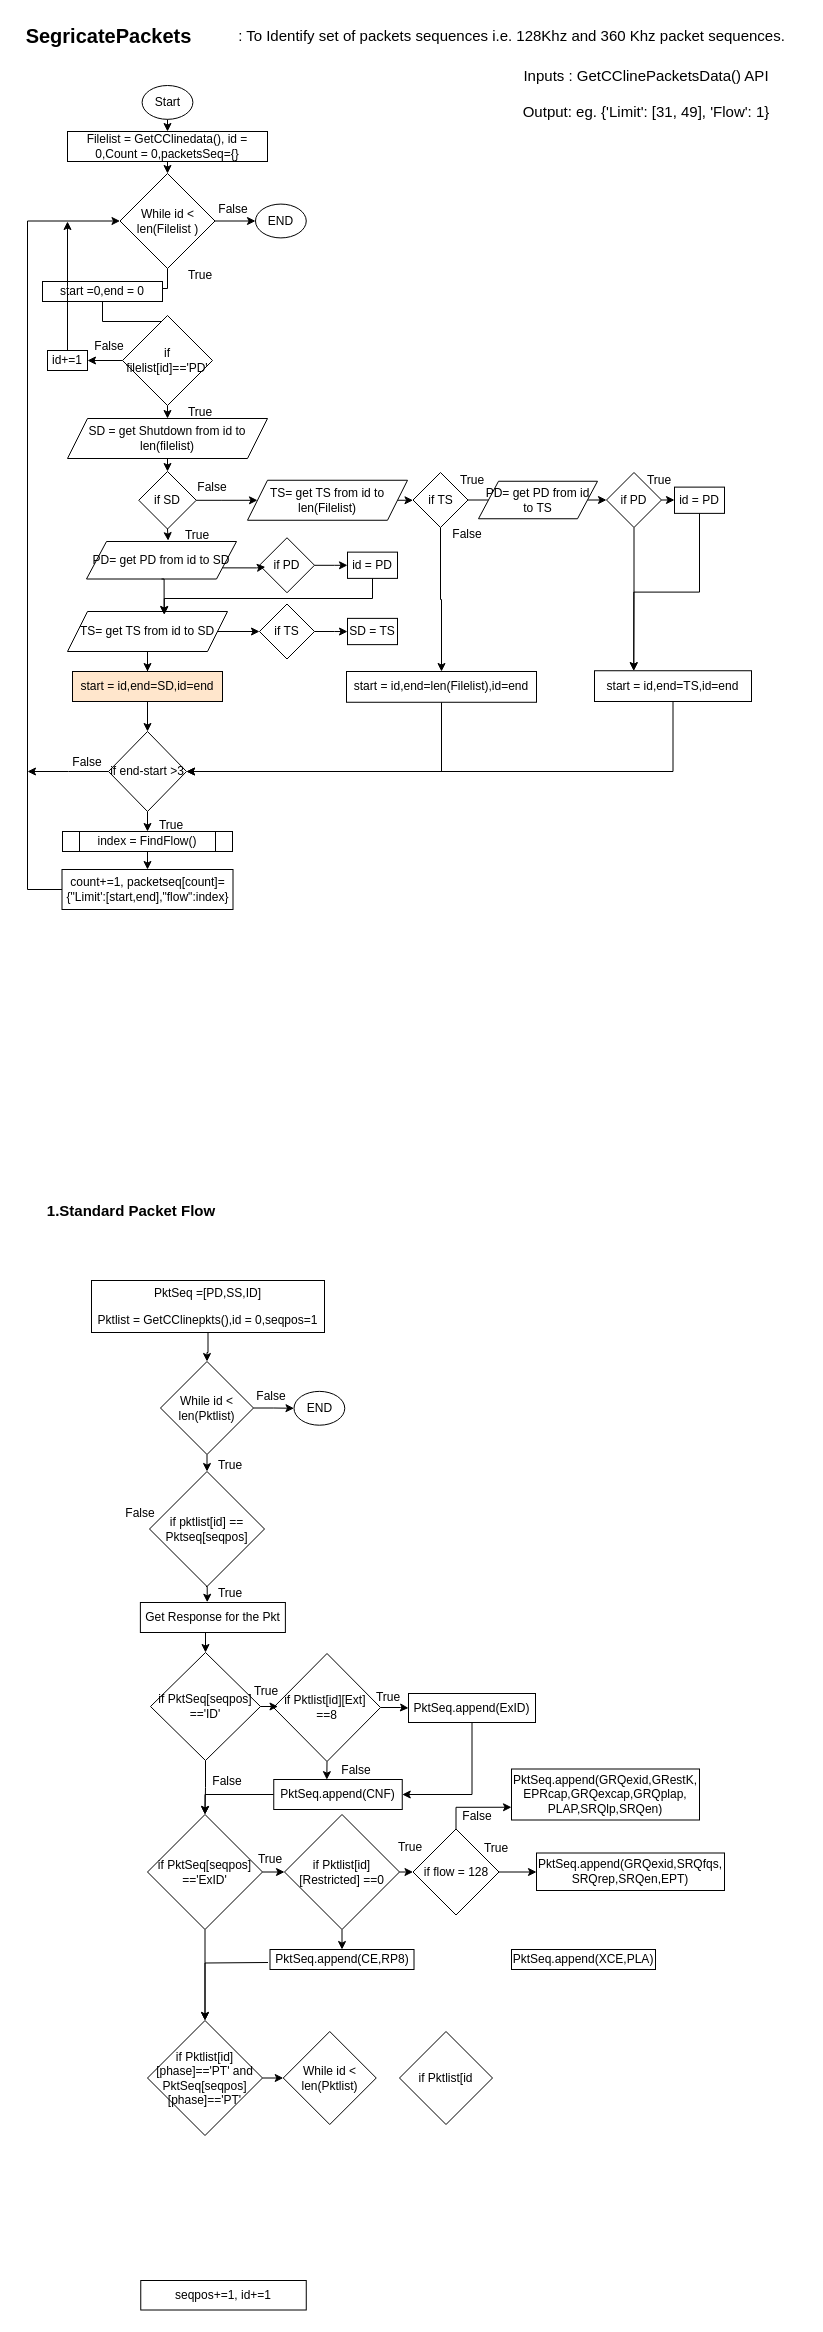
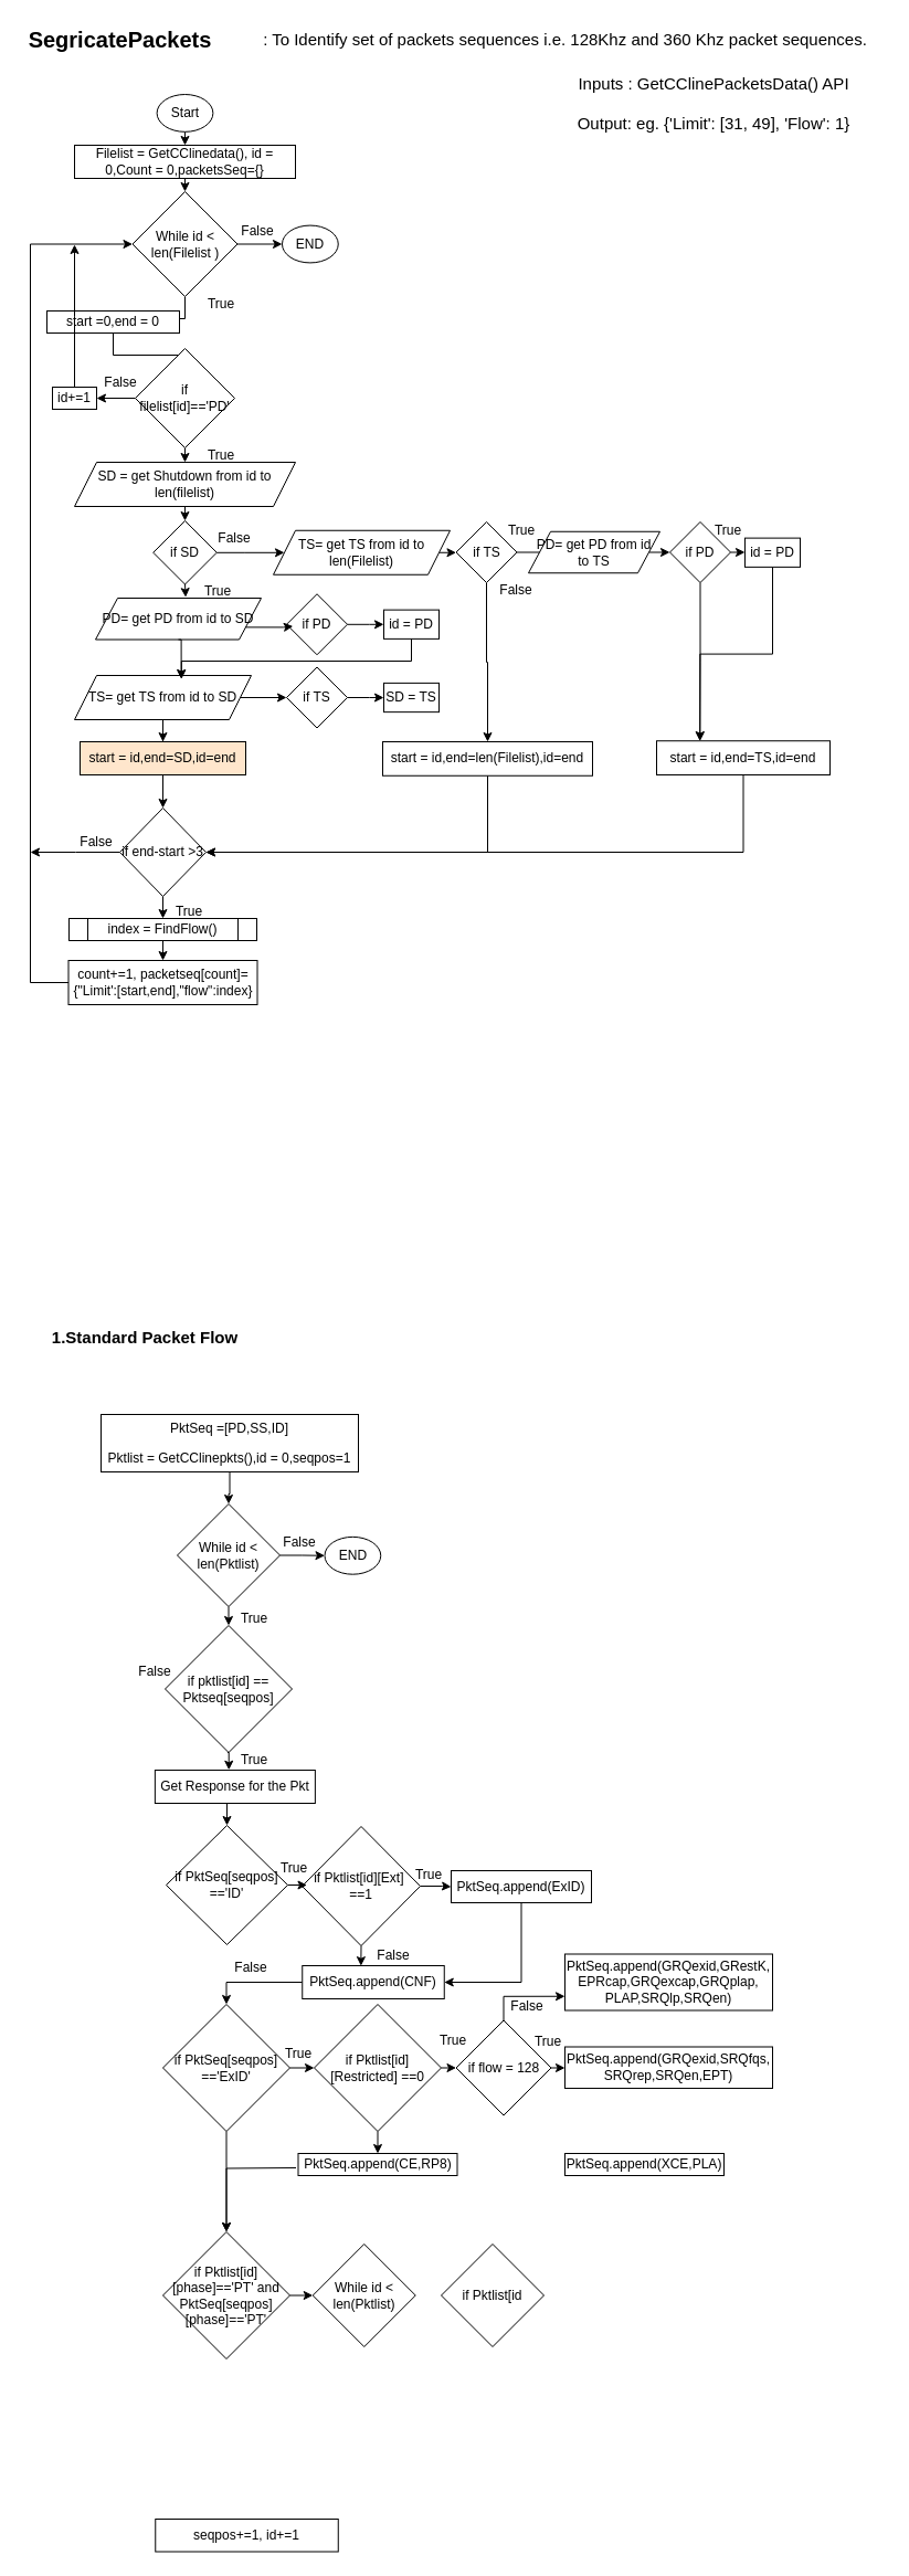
- <mxCell id="13" value="if Pktlist[id][Ext]&amp;nbsp; ==8" style="rhombus;whiteSpace=wrap;html=1;" parent="1" vertex="1"><mxGeometry x="273" y="1653" width="107" height="108" as="geometry" /></mxCell>
+ <mxCell id="13" value="if Pktlist[id][Ext]&amp;nbsp; ==1" style="rhombus;whiteSpace=wrap;html=1;" parent="1" vertex="1"><mxGeometry x="273" y="1653" width="107" height="108" as="geometry" /></mxCell>
- <mxCell id="10" style="edgeStyle=orthogonalEdgeStyle;rounded=0;orthogonalLoop=1;jettySize=auto;html=1;exitX=0.5;exitY=1;exitDx=0;exitDy=0;entryX=0.5;entryY=0;entryDx=0;entryDy=0;" parent="1" source="11" target="18" edge="1"><mxGeometry relative="1" as="geometry" /></mxCell>
- <mxCell id="22" value="PktSeq.append(GRQexid,SRQfqs, SRQrep,SRQen,EPT)" style="rounded=0;whiteSpace=wrap;html=1;" parent="1" vertex="1"><mxGeometry x="536" y="1852.5" width="188" height="37.5" as="geometry" /></mxCell>
+ <mxCell id="22" value="PktSeq.append(GRQexid,SRQfqs, SRQrep,SRQen,EPT)" style="rounded=0;whiteSpace=wrap;html=1;" parent="1" vertex="1"><mxGeometry x="511" y="1852.5" width="188" height="37.5" as="geometry" /></mxCell>
